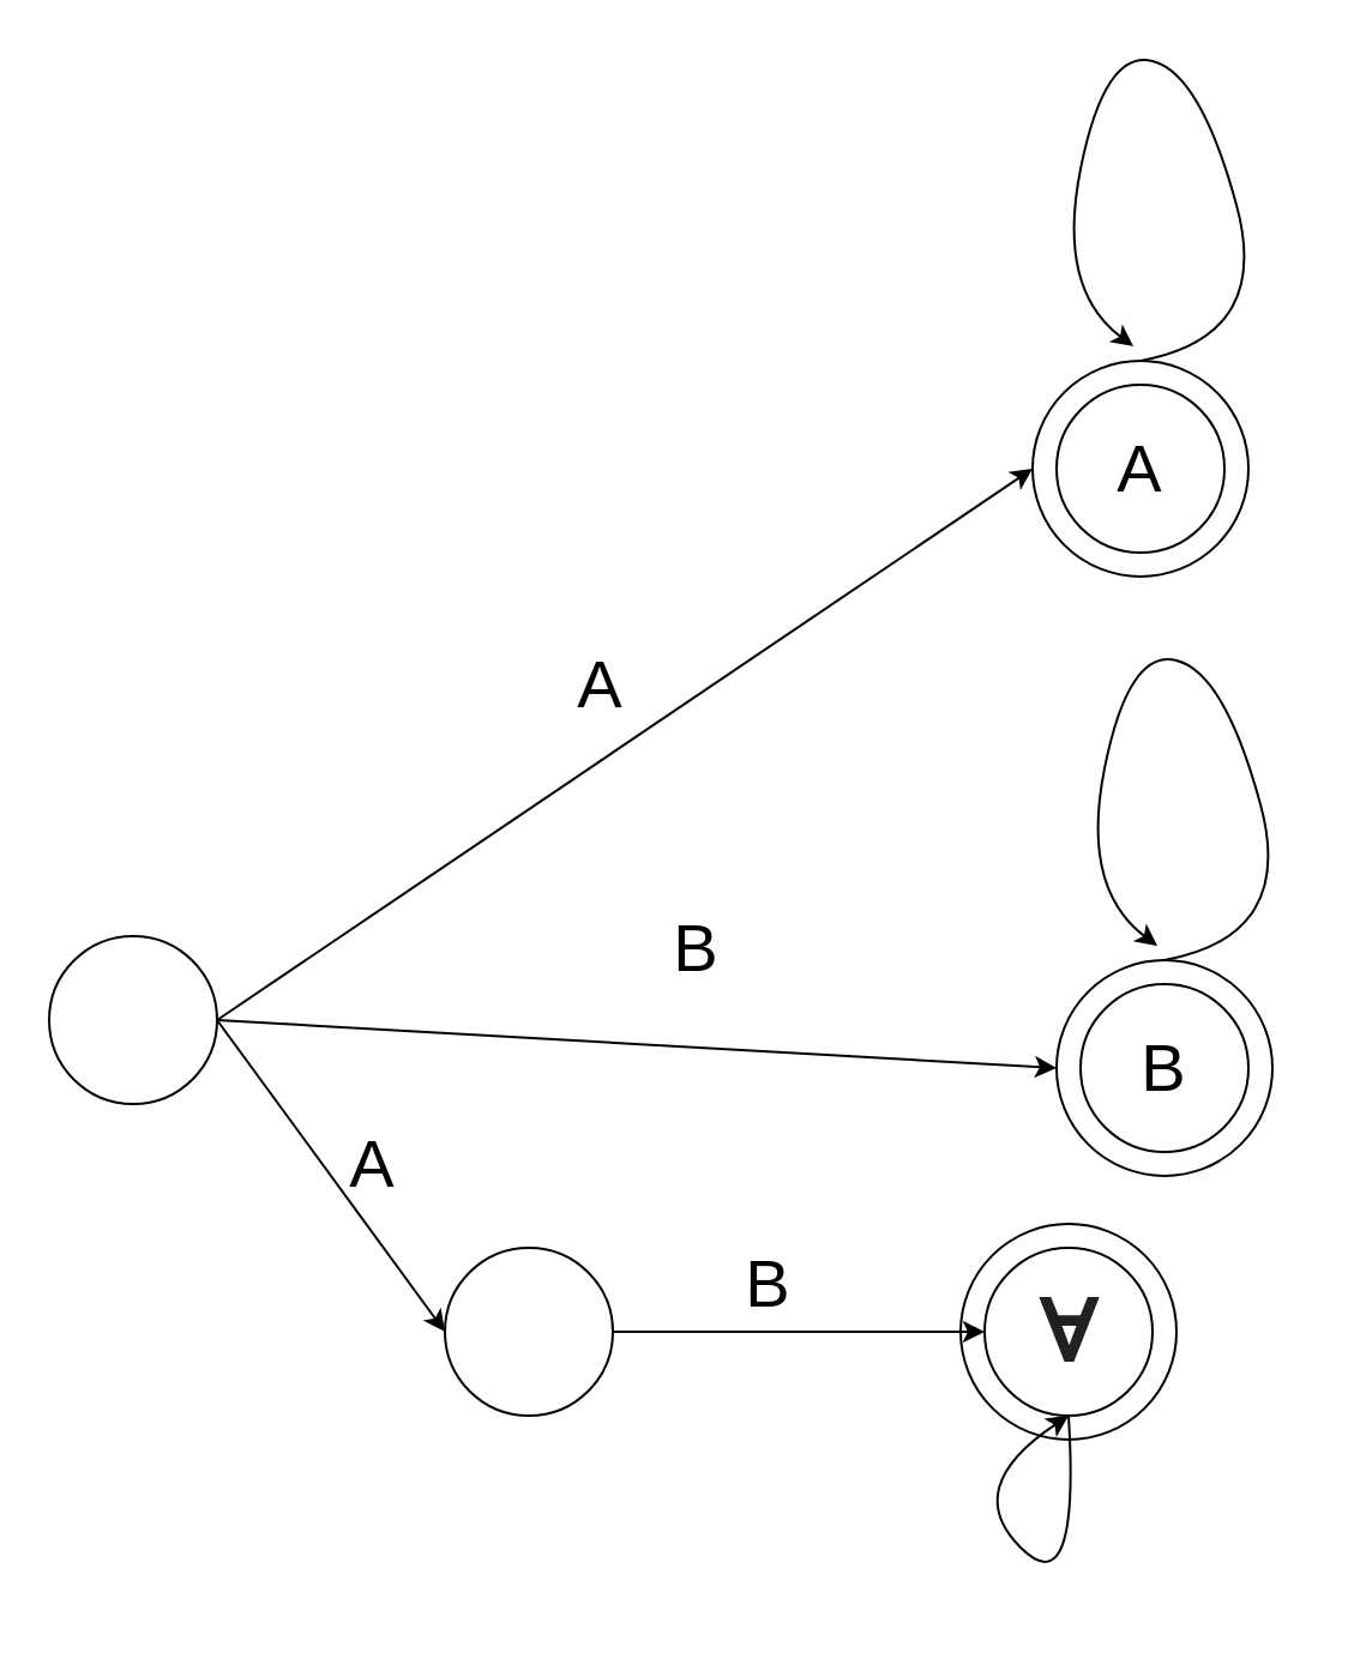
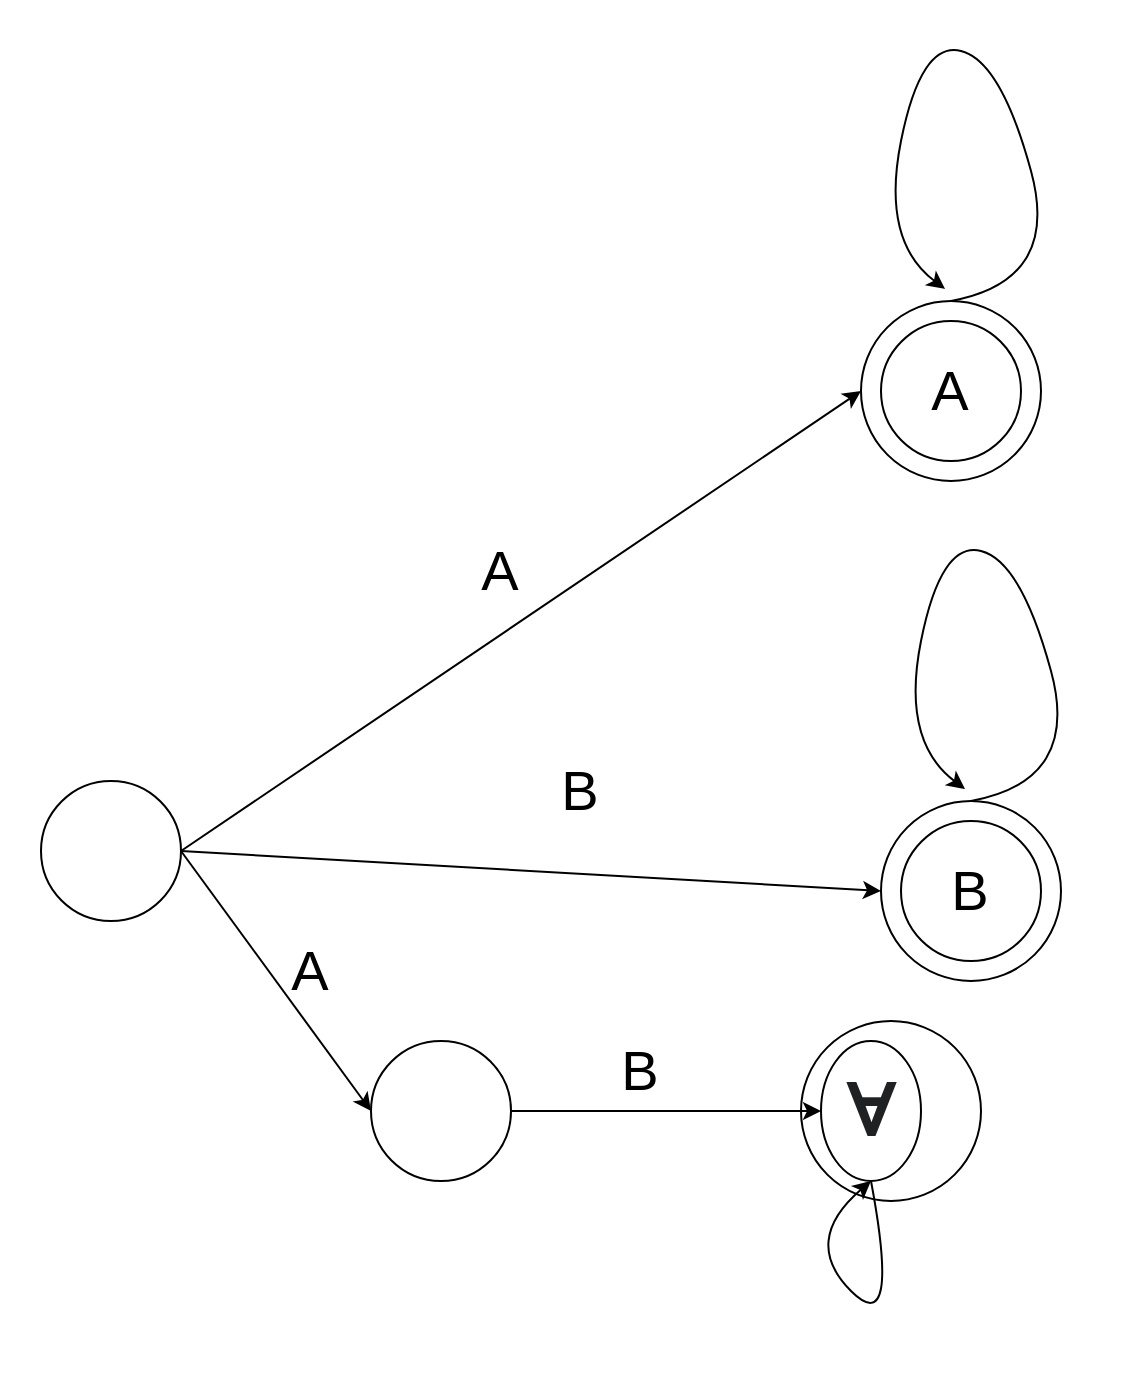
- <mxCell id="19" value="&lt;b style=&quot;color: rgb(32, 33, 34); font-family: sans-serif; text-align: start;&quot;&gt;&lt;font style=&quot;font-size: 36px; background-color: rgb(255, 255, 255);&quot;&gt;Ɐ&lt;/font&gt;&lt;/b&gt;" style="ellipse;whiteSpace=wrap;html=1;aspect=fixed;" parent="1" vertex="1"><mxGeometry x="410" y="520" width="70" height="70" as="geometry" /></mxCell>
+ <mxCell id="19" value="&lt;b style=&quot;color: rgb(32, 33, 34); font-family: sans-serif; text-align: start;&quot;&gt;&lt;font style=&quot;font-size: 36px; background-color: rgb(255, 255, 255);&quot;&gt;Ɐ&lt;/font&gt;&lt;/b&gt;" style="ellipse;whiteSpace=wrap;html=1;aspect=fixed;" parent="1" vertex="1"><mxGeometry x="410" y="520" width="50" height="70" as="geometry" /></mxCell>
